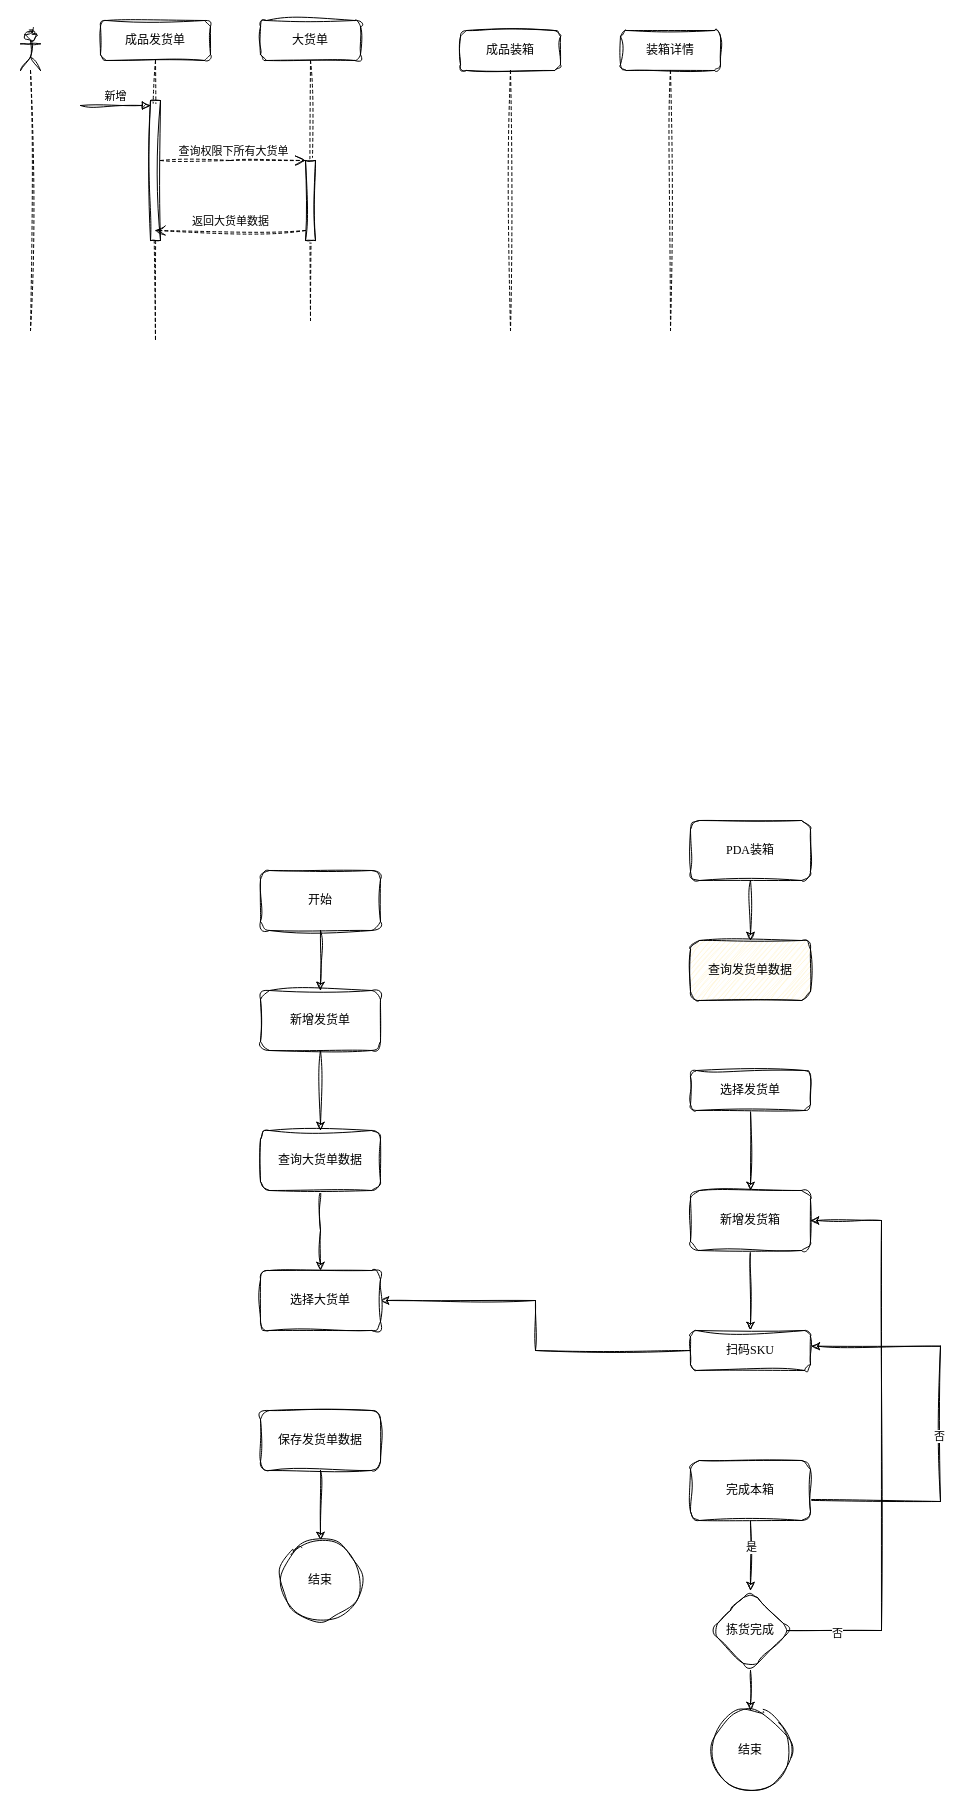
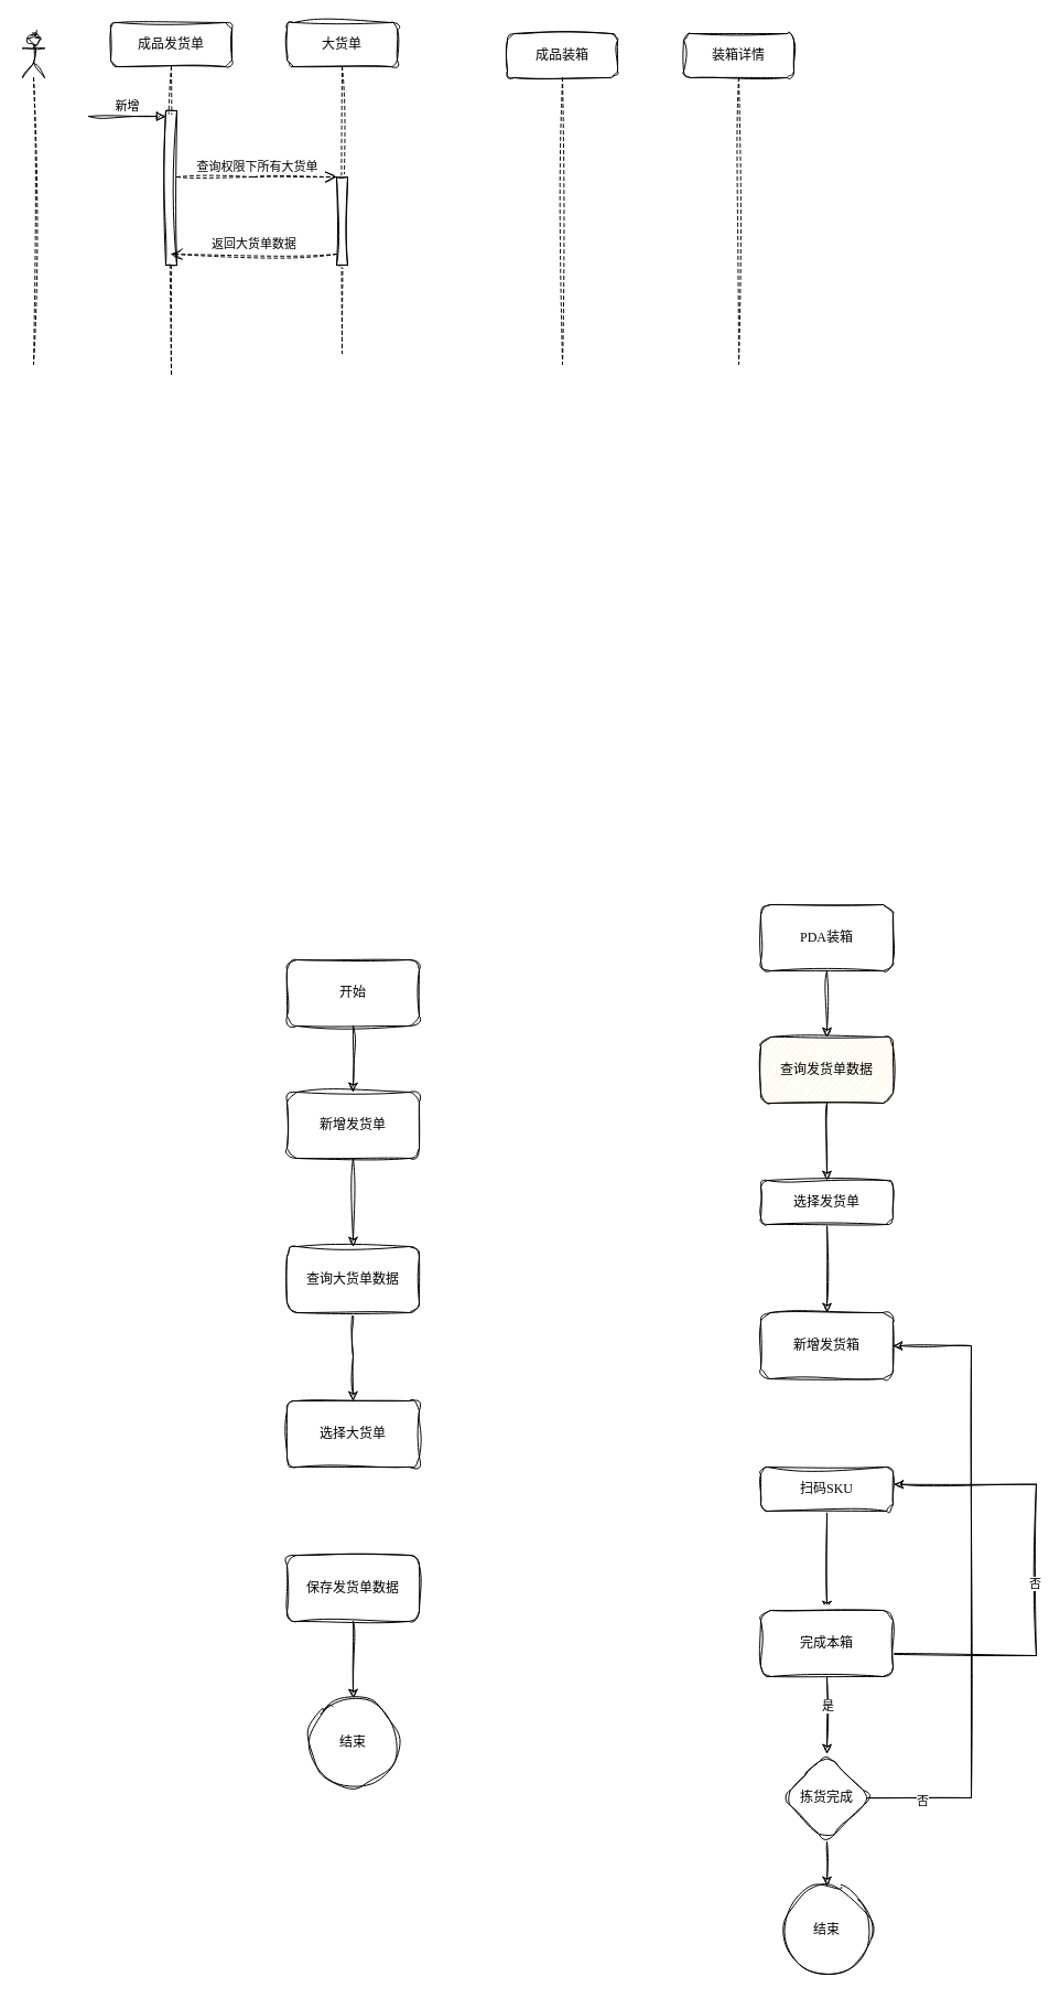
+ <mxCell id="12" value="" style="edgeStyle=orthogonalEdgeStyle;rounded=0;sketch=1;hachureGap=4;jiggle=2;curveFitting=1;orthogonalLoop=1;jettySize=auto;html=1;fontFamily=Architects Daughter;fontSource=https%3A%2F%2Ffonts.googleapis.com%2Fcss%3Ffamily%3DArchitects%2BDaughter;" edge="1" parent="1" source="13" target="15"><mxGeometry relative="1" as="geometry" /></mxCell>
- <mxCell id="19" style="edgeStyle=orthogonalEdgeStyle;rounded=0;sketch=1;hachureGap=4;jiggle=2;curveFitting=1;orthogonalLoop=1;jettySize=auto;html=1;exitX=0.5;exitY=1;exitDx=0;exitDy=0;entryX=0.5;entryY=0;entryDx=0;entryDy=0;fontFamily=Architects Daughter;fontSource=https%3A%2F%2Ffonts.googleapis.com%2Fcss%3Ffamily%3DArchitects%2BDaughter;" edge="1" parent="1" source="20" target="31"><mxGeometry relative="1" as="geometry" /></mxCell>
- <mxCell id="18" value="" style="edgeStyle=orthogonalEdgeStyle;rounded=0;sketch=1;hachureGap=4;jiggle=2;curveFitting=1;orthogonalLoop=1;jettySize=auto;html=1;fontFamily=Architects Daughter;fontSource=https%3A%2F%2Ffonts.googleapis.com%2Fcss%3Ffamily%3DArchitects%2BDaughter;" edge="1" parent="1" source="31" target="37"><mxGeometry relative="1" as="geometry" /></mxCell>
+ <mxCell id="18" value="" style="edgeStyle=orthogonalEdgeStyle;rounded=0;sketch=1;hachureGap=4;jiggle=2;curveFitting=1;orthogonalLoop=1;jettySize=auto;html=1;fontFamily=Architects Daughter;fontSource=https%3A%2F%2Ffonts.googleapis.com%2Fcss%3Ffamily%3DArchitects%2BDaughter;" edge="1" parent="1" source="31" target="26"><mxGeometry relative="1" as="geometry" /></mxCell>
